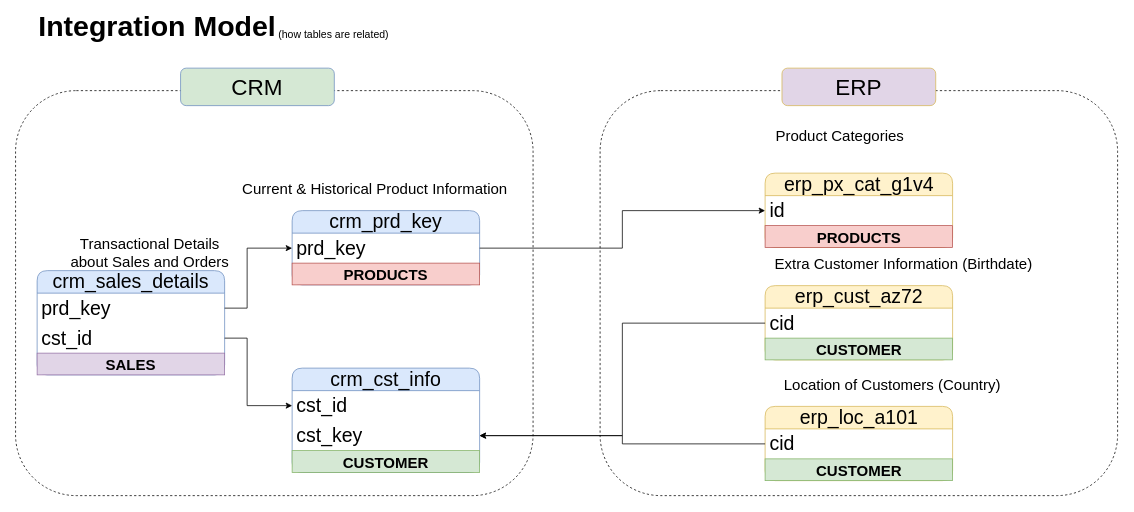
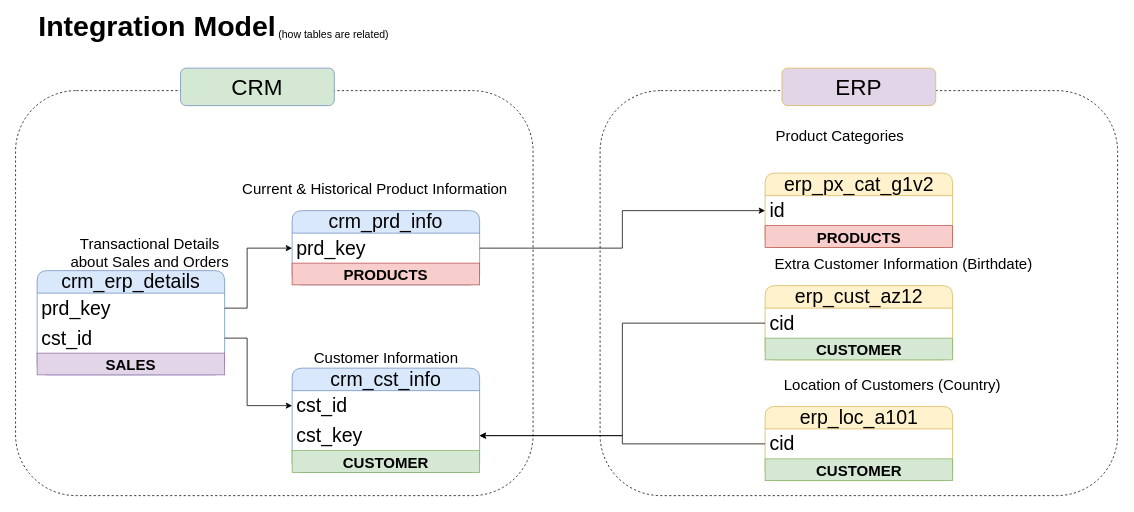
- <mxCell id="30" value="erp_px_cat_g1v4" style="swimlane;fontStyle=0;childLayout=stackLayout;horizontal=1;startSize=30;horizontalStack=0;resizeParent=1;resizeParentMax=0;resizeLast=0;collapsible=1;marginBottom=0;whiteSpace=wrap;html=1;rounded=1;fillColor=#fff2cc;strokeColor=#d6b656;fontSize=26;" parent="1" vertex="1"><mxGeometry x="1019.63" y="230" width="250" height="99" as="geometry" /></mxCell>
+ <mxCell id="30" value="erp_px_cat_g1v2" style="swimlane;fontStyle=0;childLayout=stackLayout;horizontal=1;startSize=30;horizontalStack=0;resizeParent=1;resizeParentMax=0;resizeLast=0;collapsible=1;marginBottom=0;whiteSpace=wrap;html=1;rounded=1;fillColor=#fff2cc;strokeColor=#d6b656;fontSize=26;" parent="1" vertex="1"><mxGeometry x="1019.63" y="230" width="250" height="99" as="geometry" /></mxCell>
- <mxCell id="11" value="crm_prd_key" style="swimlane;fontStyle=0;childLayout=stackLayout;horizontal=1;startSize=30;horizontalStack=0;resizeParent=1;resizeParentMax=0;resizeLast=0;collapsible=1;marginBottom=0;whiteSpace=wrap;html=1;rounded=1;fillColor=#dae8fc;strokeColor=#6c8ebf;fontSize=26;" parent="1" vertex="1"><mxGeometry x="389" y="280" width="250" height="99" as="geometry" /></mxCell>
+ <mxCell id="11" value="crm_prd_info" style="swimlane;fontStyle=0;childLayout=stackLayout;horizontal=1;startSize=30;horizontalStack=0;resizeParent=1;resizeParentMax=0;resizeLast=0;collapsible=1;marginBottom=0;whiteSpace=wrap;html=1;rounded=1;fillColor=#dae8fc;strokeColor=#6c8ebf;fontSize=26;" parent="1" vertex="1"><mxGeometry x="389" y="280" width="250" height="99" as="geometry" /></mxCell>
- <mxCell id="15" value="crm_sales_details" style="swimlane;fontStyle=0;childLayout=stackLayout;horizontal=1;startSize=30;horizontalStack=0;resizeParent=1;resizeParentMax=0;resizeLast=0;collapsible=1;marginBottom=0;whiteSpace=wrap;html=1;rounded=1;fillColor=#dae8fc;strokeColor=#6c8ebf;fontSize=26;" parent="1" vertex="1"><mxGeometry x="49" y="360" width="250" height="139" as="geometry" /></mxCell>
+ <mxCell id="15" value="crm_erp_details" style="swimlane;fontStyle=0;childLayout=stackLayout;horizontal=1;startSize=30;horizontalStack=0;resizeParent=1;resizeParentMax=0;resizeLast=0;collapsible=1;marginBottom=0;whiteSpace=wrap;html=1;rounded=1;fillColor=#dae8fc;strokeColor=#6c8ebf;fontSize=26;" parent="1" vertex="1"><mxGeometry x="49" y="360" width="250" height="139" as="geometry" /></mxCell>
- <mxCell id="22" value="erp_cust_az72" style="swimlane;fontStyle=0;childLayout=stackLayout;horizontal=1;startSize=30;horizontalStack=0;resizeParent=1;resizeParentMax=0;resizeLast=0;collapsible=1;marginBottom=0;whiteSpace=wrap;html=1;rounded=1;fillColor=#fff2cc;strokeColor=#d6b656;fontSize=26;" parent="1" vertex="1"><mxGeometry x="1019.63" y="380" width="250" height="99" as="geometry" /></mxCell>
+ <mxCell id="22" value="erp_cust_az12" style="swimlane;fontStyle=0;childLayout=stackLayout;horizontal=1;startSize=30;horizontalStack=0;resizeParent=1;resizeParentMax=0;resizeLast=0;collapsible=1;marginBottom=0;whiteSpace=wrap;html=1;rounded=1;fillColor=#fff2cc;strokeColor=#d6b656;fontSize=26;" parent="1" vertex="1"><mxGeometry x="1019.63" y="380" width="250" height="99" as="geometry" /></mxCell>
+ <mxCell id="10" value="&lt;font style=&quot;font-size: 20px;&quot;&gt;Customer Information&lt;/font&gt;" style="text;html=1;align=center;verticalAlign=middle;whiteSpace=wrap;rounded=0;" parent="1" vertex="1"><mxGeometry x="416.5" y="460" width="195" height="30" as="geometry" /></mxCell>
